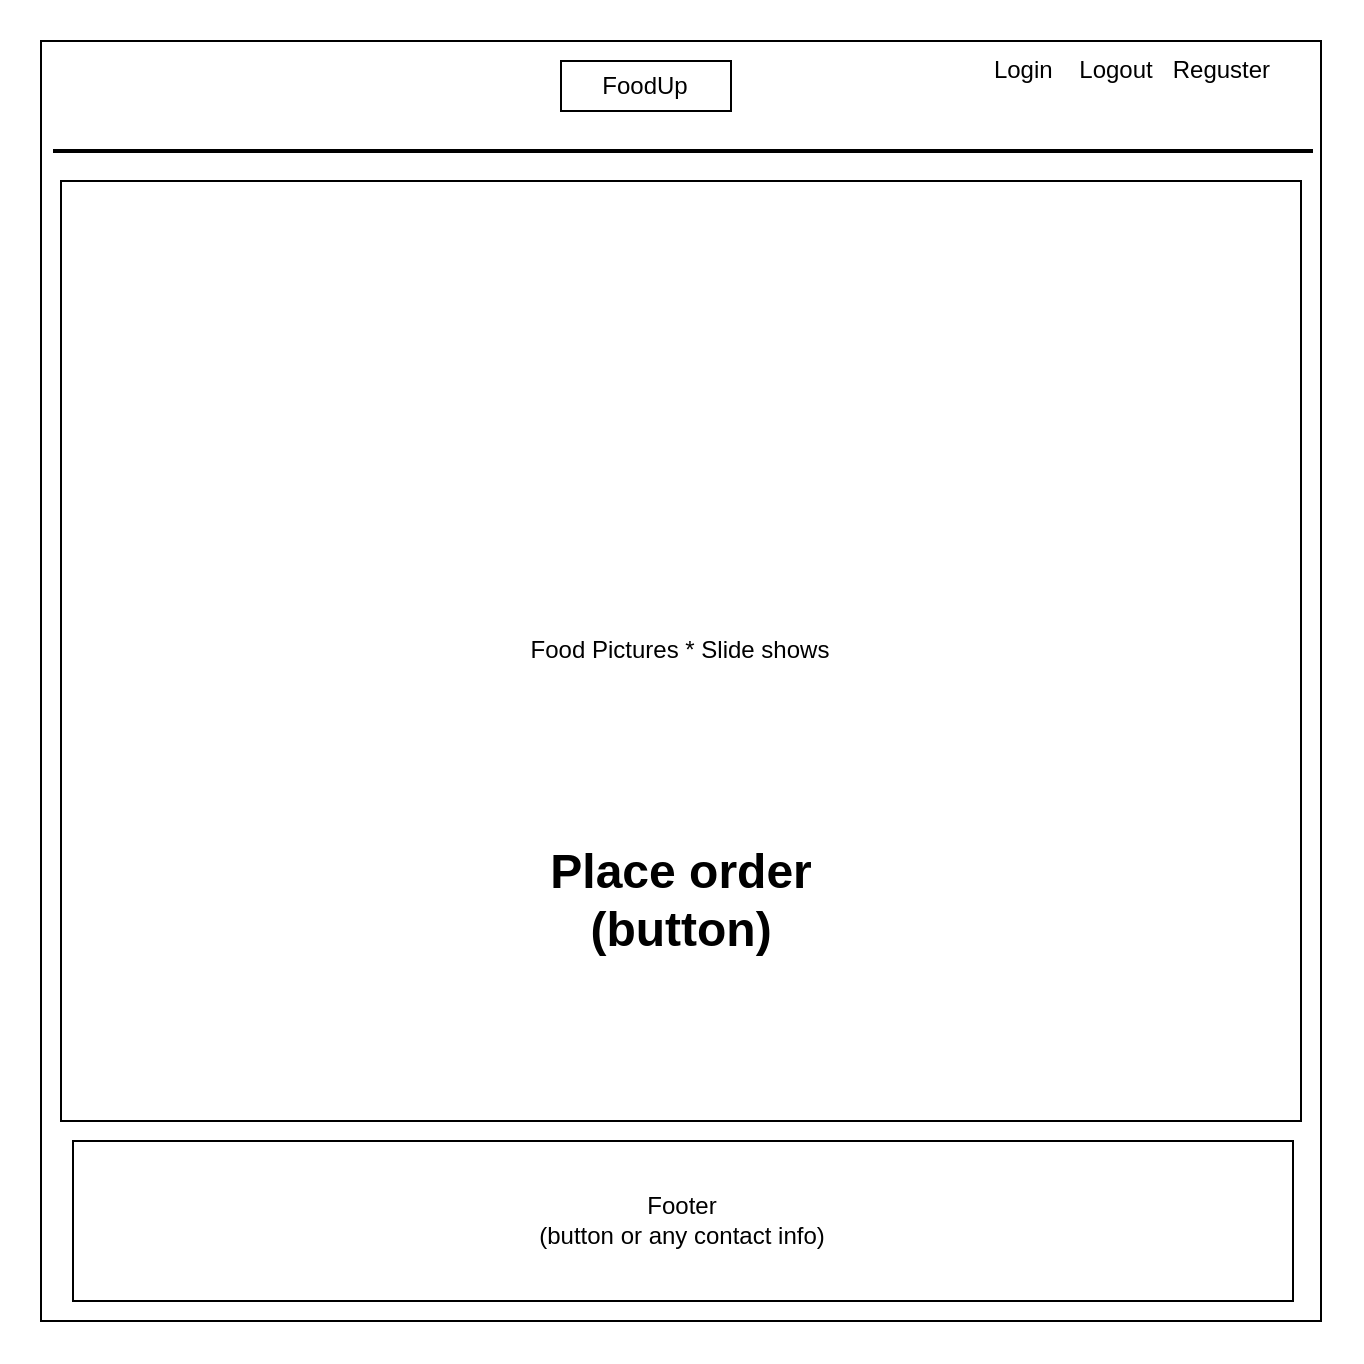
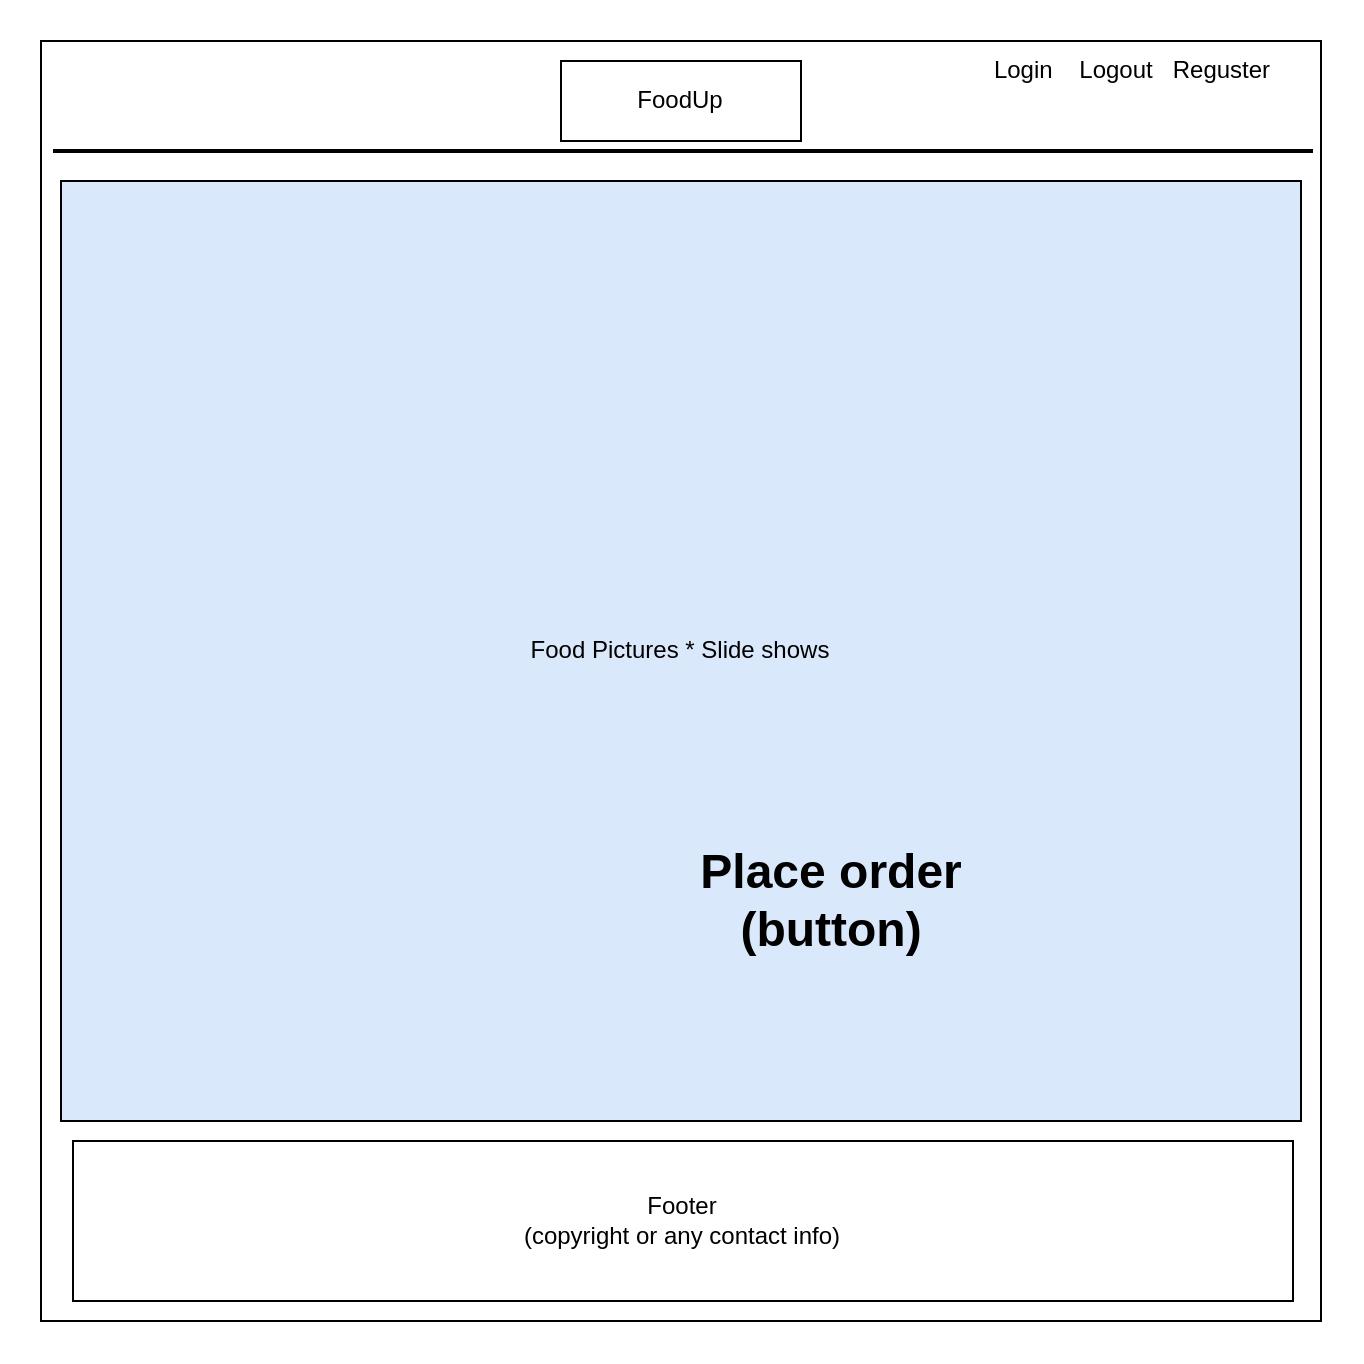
- <mxCell id="4" value="FoodUp" style="rounded=0;whiteSpace=wrap;html=1;" parent="1" vertex="1"><mxGeometry x="280" y="30" width="85" height="25" as="geometry" /></mxCell>
+ <mxCell id="4" value="FoodUp" style="rounded=0;whiteSpace=wrap;html=1;" parent="1" vertex="1"><mxGeometry x="280" y="30" width="120" height="40" as="geometry" /></mxCell>
- <mxCell id="6" value="Food Pictures * Slide shows" style="rounded=0;whiteSpace=wrap;html=1;" parent="1" vertex="1"><mxGeometry x="30" y="90" width="620" height="470" as="geometry" /></mxCell>
+ <mxCell id="6" value="Food Pictures * Slide shows" style="rounded=0;whiteSpace=wrap;html=1;fillColor=#dae8fc;" parent="1" vertex="1"><mxGeometry x="30" y="90" width="620" height="470" as="geometry" /></mxCell>
- <mxCell id="7" value="Place order&lt;br&gt;(button)" style="text;strokeColor=none;fillColor=none;html=1;fontSize=24;fontStyle=1;verticalAlign=middle;align=center;" parent="1" vertex="1"><mxGeometry x="290" y="430" width="100" height="40" as="geometry" /></mxCell>
+ <mxCell id="7" value="Place order&lt;br&gt;(button)" style="text;strokeColor=none;fillColor=none;html=1;fontSize=24;fontStyle=1;verticalAlign=middle;align=center;" parent="1" vertex="1"><mxGeometry x="365" y="430" width="100" height="40" as="geometry" /></mxCell>
- <mxCell id="9" value="Footer&lt;br&gt;(button or any contact info)" style="rounded=0;whiteSpace=wrap;html=1;" parent="1" vertex="1"><mxGeometry x="36" y="570" width="610" height="80" as="geometry" /></mxCell>
+ <mxCell id="9" value="Footer&lt;br&gt;(copyright or any contact info)" style="rounded=0;whiteSpace=wrap;html=1;" parent="1" vertex="1"><mxGeometry x="36" y="570" width="610" height="80" as="geometry" /></mxCell>
